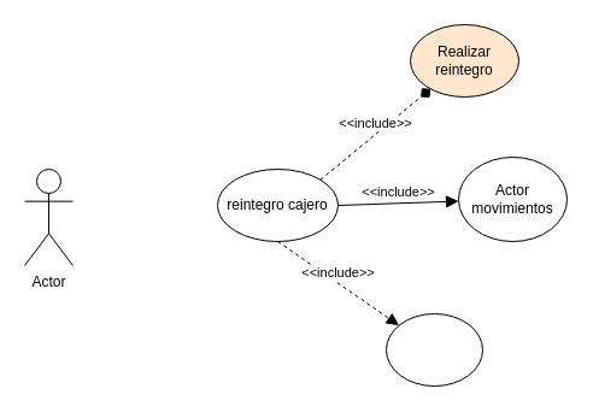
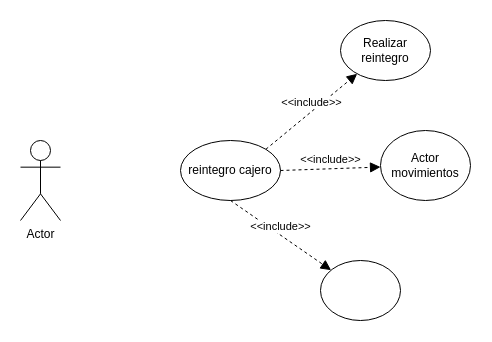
- <mxCell id="5" value="Realizar reintegro" style="ellipse;whiteSpace=wrap;html=1;fillColor=#ffe6cc;" vertex="1" parent="1"><mxGeometry x="340" y="20" width="90" height="60" as="geometry" /></mxCell>
+ <mxCell id="5" value="Realizar reintegro" style="ellipse;whiteSpace=wrap;html=1;" vertex="1" parent="1"><mxGeometry x="340" y="20" width="90" height="60" as="geometry" /></mxCell>
- <mxCell id="4" value="&amp;lt;&amp;lt;include&amp;gt;&amp;gt;" style="html=1;verticalAlign=bottom;endArrow=diamond;dashed=1;endSize=8;elbow=vertical;rounded=0;exitX=1;exitY=0;exitDx=0;exitDy=0;endFill=1;" edge="1" parent="1" source="3" target="5"><mxGeometry relative="1" as="geometry"><mxPoint x="480" y="210" as="sourcePoint" /><mxPoint x="370" y="70" as="targetPoint" /></mxGeometry></mxCell>
+ <mxCell id="4" value="&amp;lt;&amp;lt;include&amp;gt;&amp;gt;" style="html=1;verticalAlign=bottom;endArrow=block;dashed=1;endSize=8;elbow=vertical;rounded=0;exitX=1;exitY=0;exitDx=0;exitDy=0;endFill=1;" edge="1" parent="1" source="3" target="5"><mxGeometry relative="1" as="geometry"><mxPoint x="480" y="210" as="sourcePoint" /><mxPoint x="370" y="70" as="targetPoint" /></mxGeometry></mxCell>
- <mxCell id="6" value="&amp;lt;&amp;lt;include&amp;gt;&amp;gt;" style="html=1;verticalAlign=bottom;endArrow=block;dashed=0;endSize=8;elbow=vertical;rounded=0;exitX=1;exitY=0.5;exitDx=0;exitDy=0;endFill=1;" edge="1" parent="1" source="3" target="7"><mxGeometry relative="1" as="geometry"><mxPoint x="310" y="178" as="sourcePoint" /><mxPoint x="410" y="170" as="targetPoint" /></mxGeometry></mxCell>
+ <mxCell id="6" value="&amp;lt;&amp;lt;include&amp;gt;&amp;gt;" style="html=1;verticalAlign=bottom;endArrow=block;dashed=1;endSize=8;elbow=vertical;rounded=0;exitX=1;exitY=0.5;exitDx=0;exitDy=0;endFill=1;" edge="1" parent="1" source="3" target="7"><mxGeometry relative="1" as="geometry"><mxPoint x="310" y="178" as="sourcePoint" /><mxPoint x="410" y="170" as="targetPoint" /></mxGeometry></mxCell>
